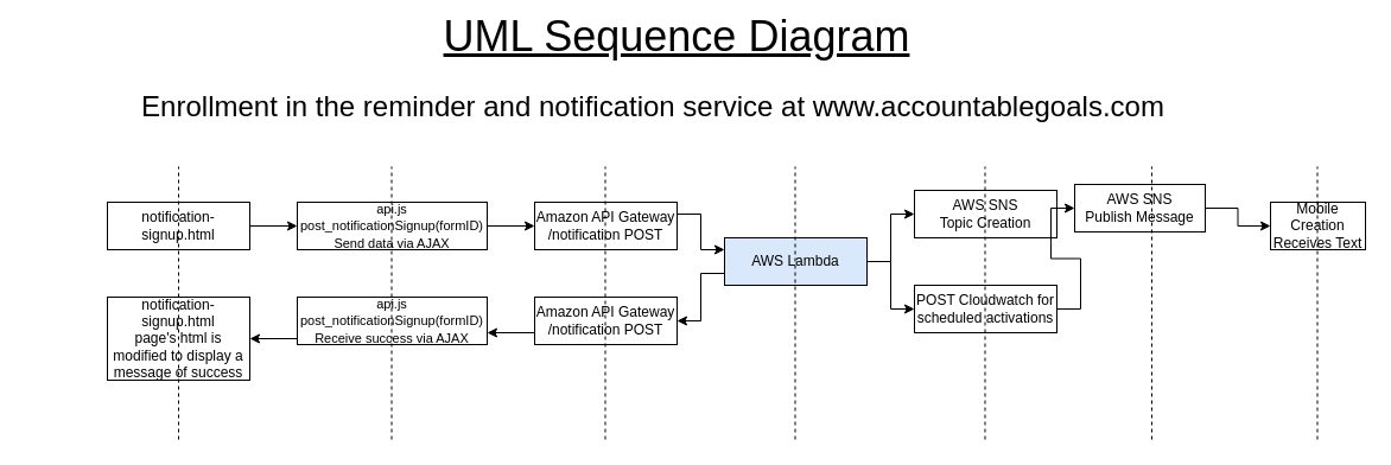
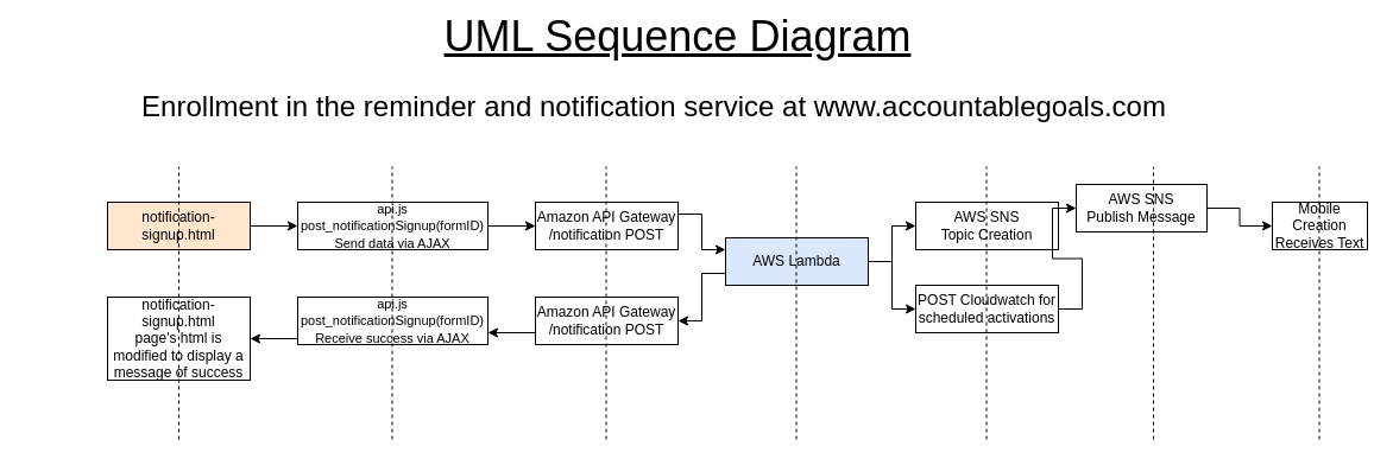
- <mxCell id="19" value="AWS SNS &lt;br&gt;Topic Creation" style="rounded=0;whiteSpace=wrap;html=1;" vertex="1" parent="1"><mxGeometry x="770" y="160" width="120" height="40" as="geometry" /></mxCell>
+ <mxCell id="19" value="AWS SNS &lt;br&gt;Topic Creation" style="rounded=0;whiteSpace=wrap;html=1;" vertex="1" parent="1"><mxGeometry x="770" y="170" width="120" height="40" as="geometry" /></mxCell>
- <mxCell id="3" value="notification-signup.html" style="rounded=0;whiteSpace=wrap;html=1;" vertex="1" parent="1"><mxGeometry x="90" y="170" width="120" height="40" as="geometry" /></mxCell>
+ <mxCell id="3" value="notification-signup.html" style="rounded=0;whiteSpace=wrap;html=1;fillColor=#ffe6cc;" vertex="1" parent="1"><mxGeometry x="90" y="170" width="120" height="40" as="geometry" /></mxCell>
